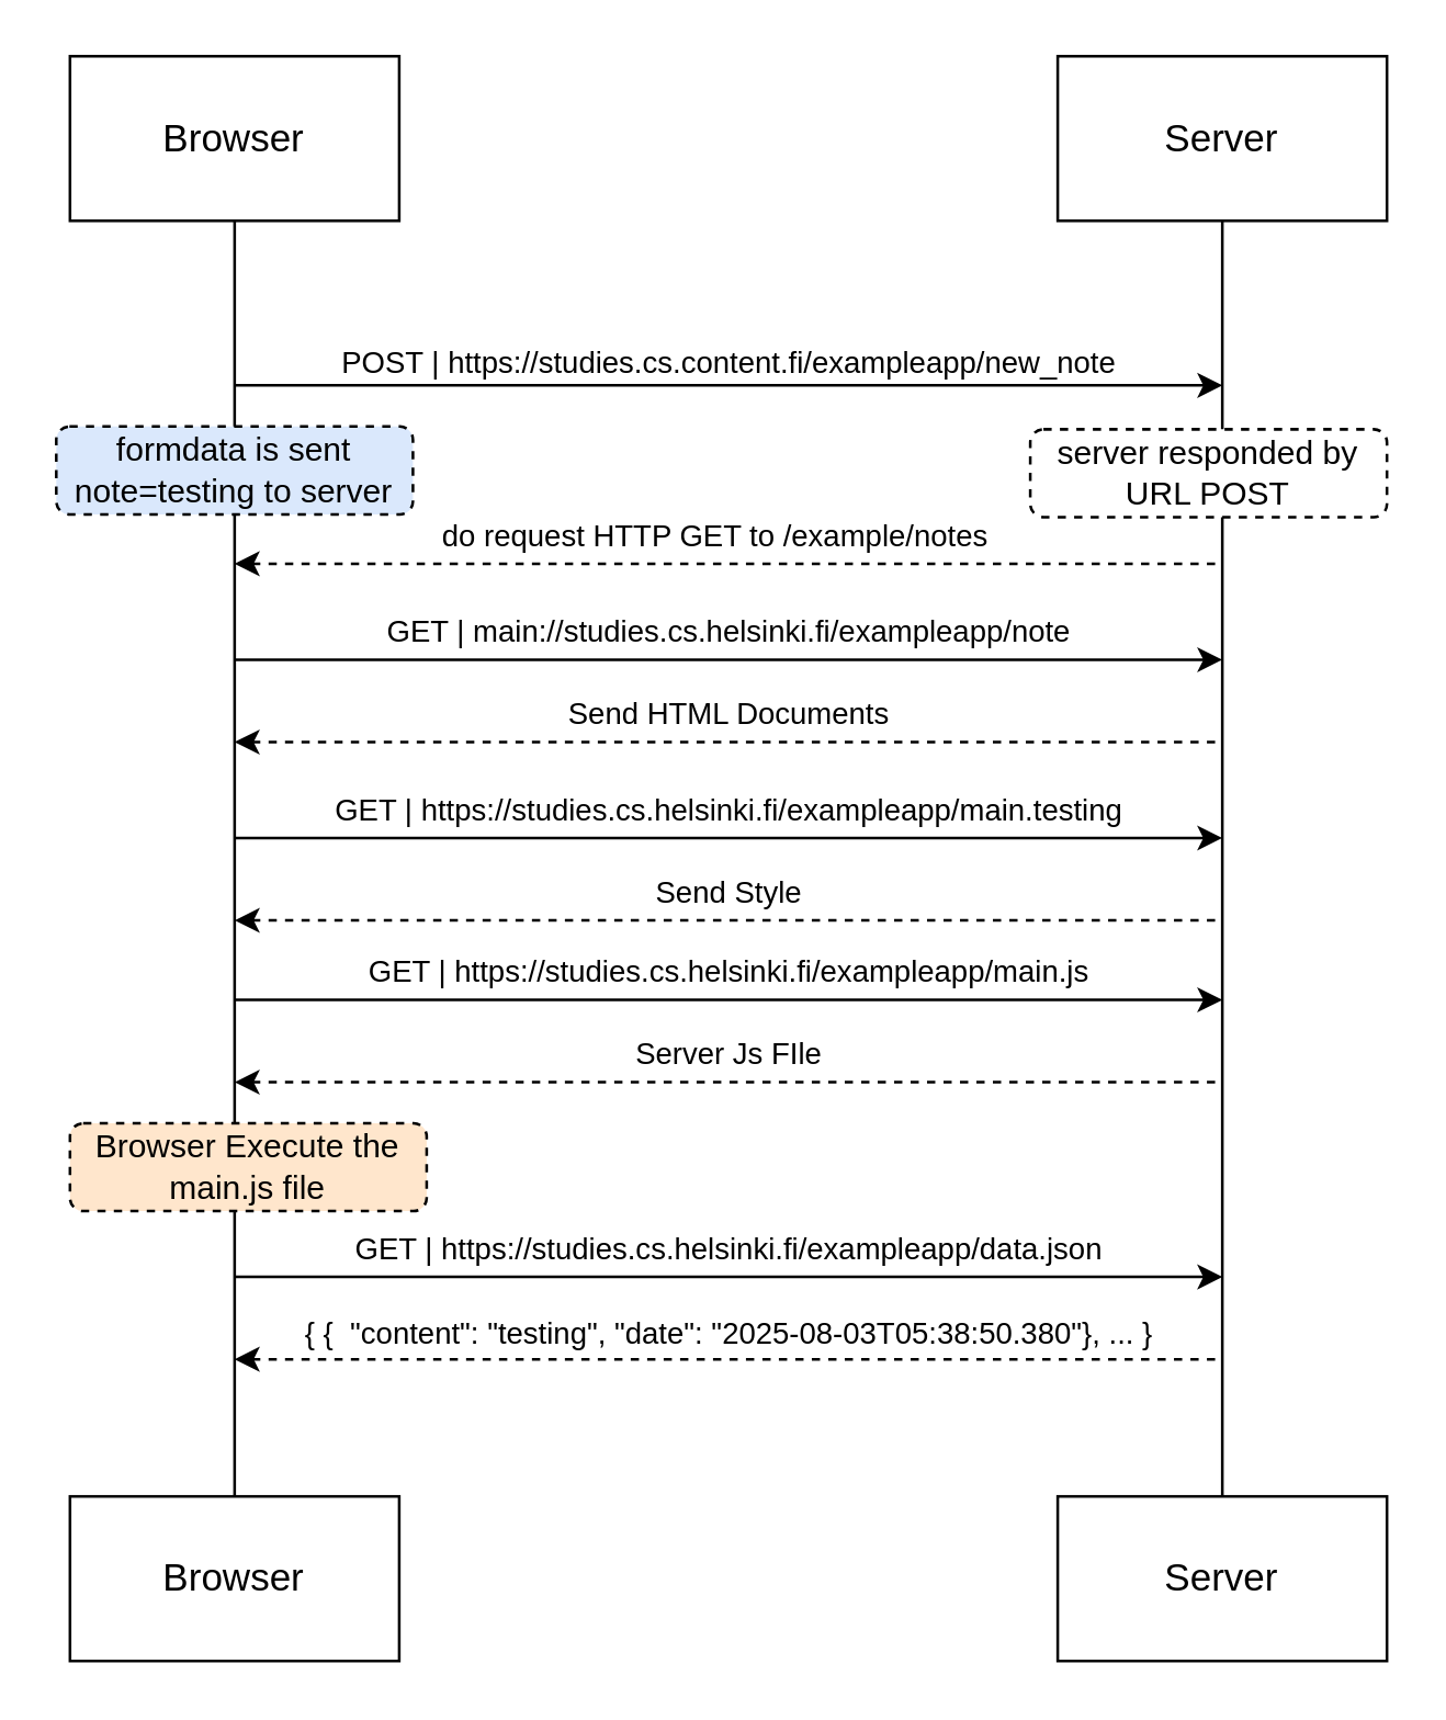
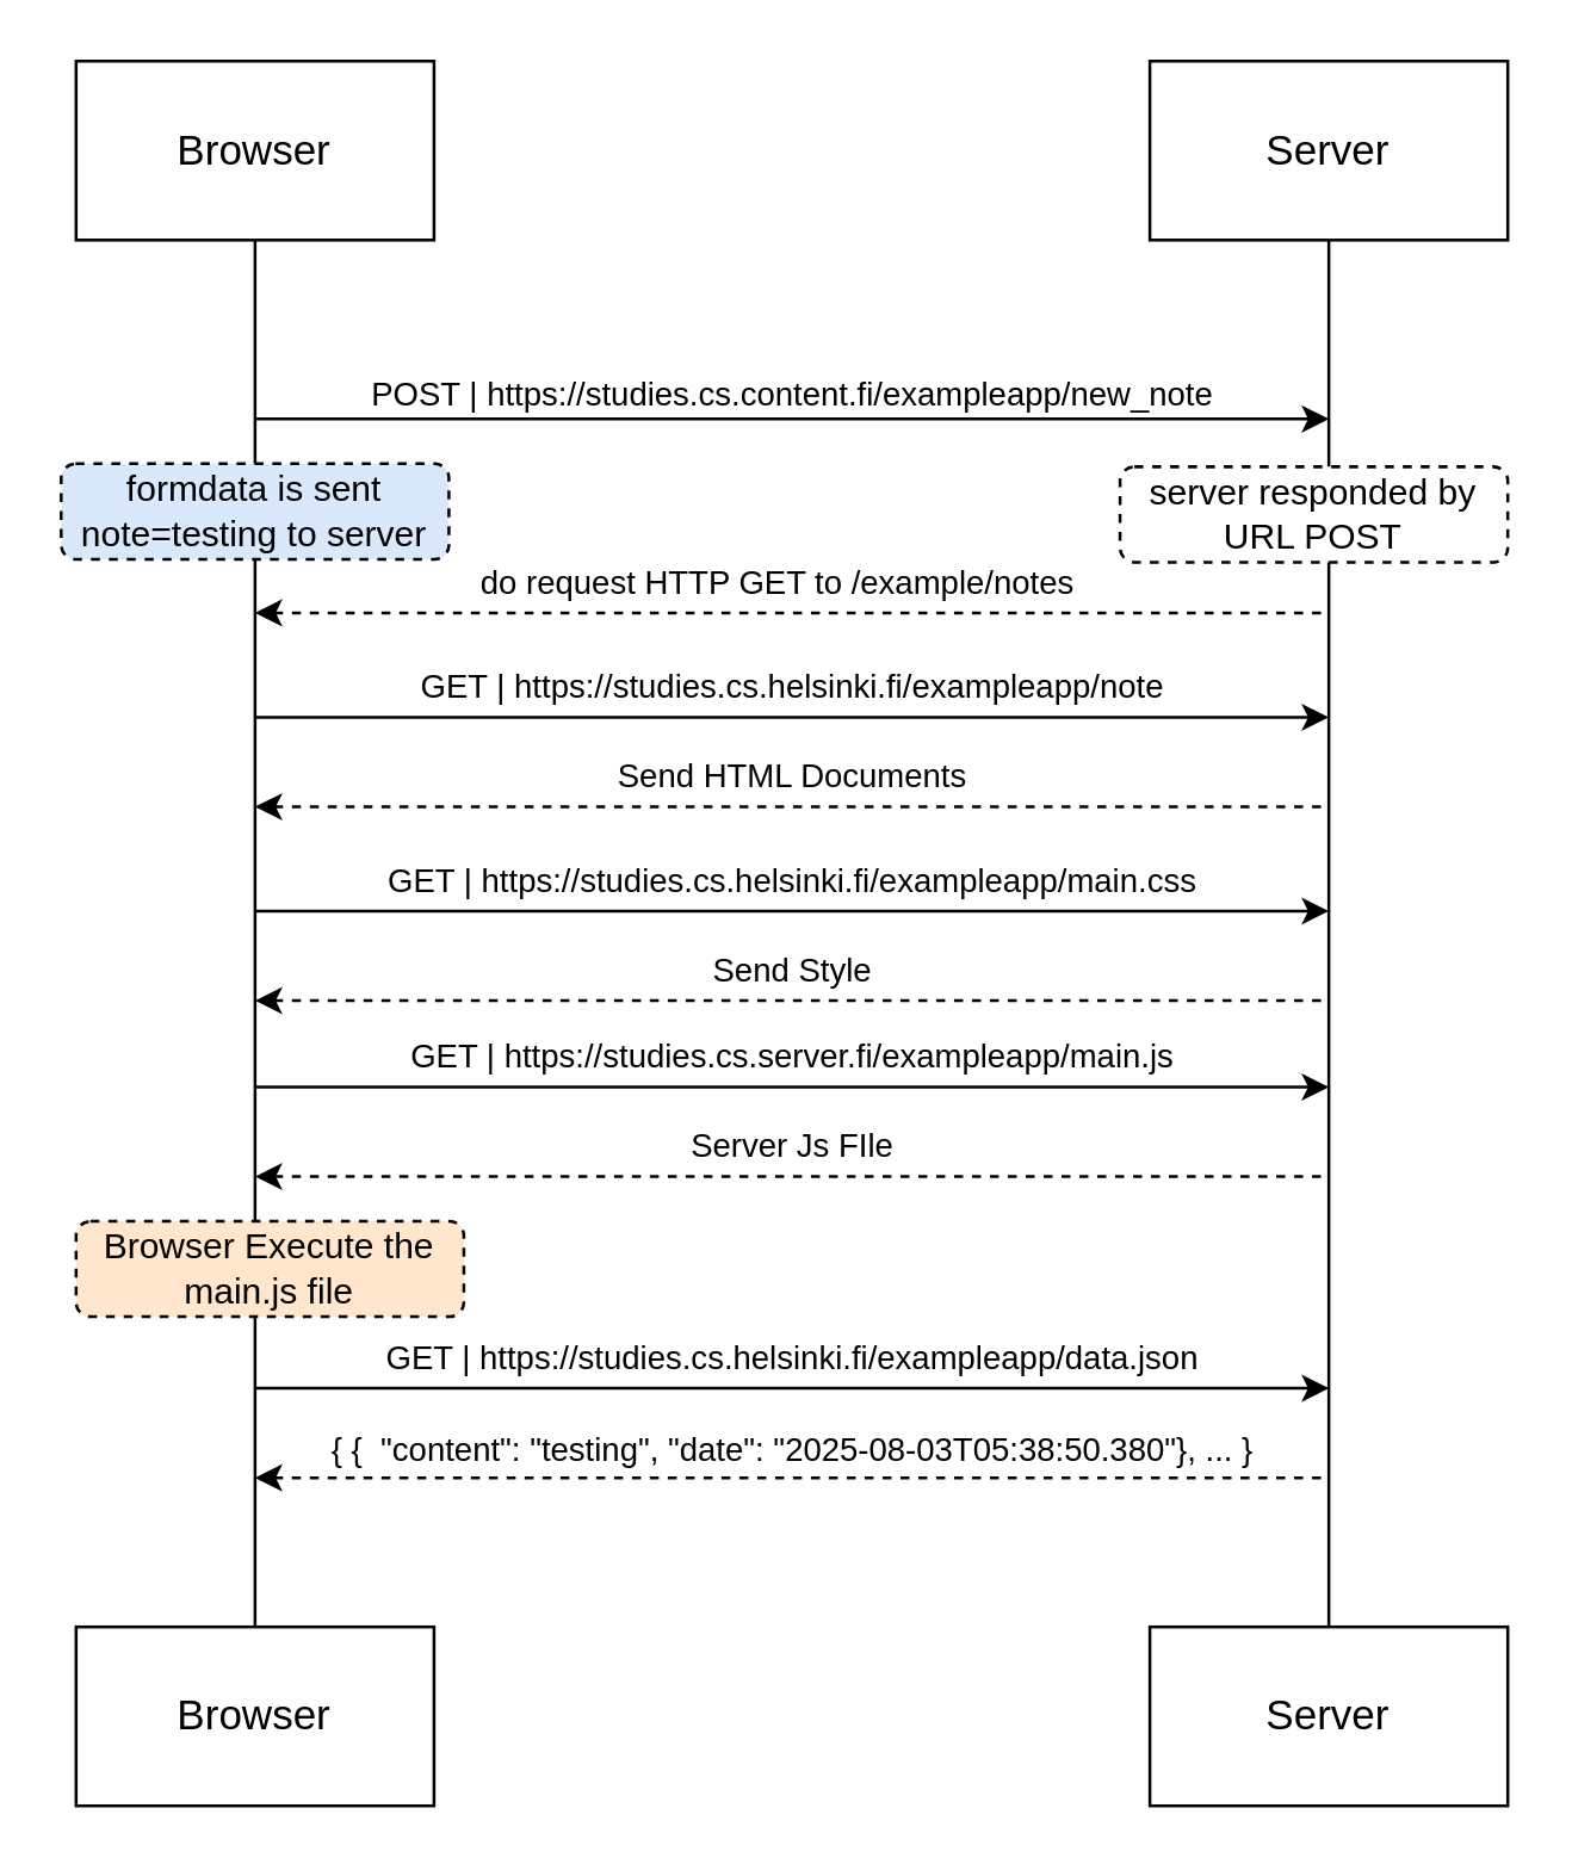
- <mxCell id="12" value="&lt;p&gt;&lt;font face=&quot;Helvetica&quot; style=&quot;color: rgb(0, 0, 0);&quot;&gt;GET |&amp;nbsp;&lt;span style=&quot;text-align: start; text-wrap-mode: wrap;&quot;&gt;main://studies.cs.helsinki.fi/exampleapp/note&lt;/span&gt;&lt;/font&gt;&lt;/p&gt;" style="text;html=1;align=center;verticalAlign=middle;resizable=0;points=[];autosize=1;strokeColor=none;fillColor=none;fontSize=11;" vertex="1" parent="1"><mxGeometry x="130" y="205" width="270" height="50" as="geometry" /></mxCell>
+ <mxCell id="12" value="&lt;p&gt;&lt;font face=&quot;Helvetica&quot; style=&quot;color: rgb(0, 0, 0);&quot;&gt;GET |&amp;nbsp;&lt;span style=&quot;text-align: start; text-wrap-mode: wrap;&quot;&gt;https://studies.cs.helsinki.fi/exampleapp/note&lt;/span&gt;&lt;/font&gt;&lt;/p&gt;" style="text;html=1;align=center;verticalAlign=middle;resizable=0;points=[];autosize=1;strokeColor=none;fillColor=none;fontSize=11;" vertex="1" parent="1"><mxGeometry x="130" y="205" width="270" height="50" as="geometry" /></mxCell>
- <mxCell id="16" value="&lt;p&gt;&lt;font face=&quot;Helvetica&quot; style=&quot;color: rgb(0, 0, 0);&quot;&gt;GET |&amp;nbsp;&lt;span style=&quot;text-align: start; text-wrap-mode: wrap;&quot;&gt;https://studies.cs.helsinki.fi/exampleapp/main.testing&lt;/span&gt;&lt;/font&gt;&lt;/p&gt;" style="text;html=1;align=center;verticalAlign=middle;resizable=0;points=[];autosize=1;strokeColor=none;fillColor=none;fontSize=11;" vertex="1" parent="1"><mxGeometry x="120" y="270" width="290" height="50" as="geometry" /></mxCell>
+ <mxCell id="16" value="&lt;p&gt;&lt;font face=&quot;Helvetica&quot; style=&quot;color: rgb(0, 0, 0);&quot;&gt;GET |&amp;nbsp;&lt;span style=&quot;text-align: start; text-wrap-mode: wrap;&quot;&gt;https://studies.cs.helsinki.fi/exampleapp/main.css&lt;/span&gt;&lt;/font&gt;&lt;/p&gt;" style="text;html=1;align=center;verticalAlign=middle;resizable=0;points=[];autosize=1;strokeColor=none;fillColor=none;fontSize=11;" vertex="1" parent="1"><mxGeometry x="120" y="270" width="290" height="50" as="geometry" /></mxCell>
- <mxCell id="23" value="&lt;p&gt;&lt;font face=&quot;Helvetica&quot; style=&quot;color: rgb(0, 0, 0);&quot;&gt;GET |&amp;nbsp;&lt;span style=&quot;text-align: start; text-wrap-mode: wrap;&quot;&gt;https://studies.cs.helsinki.fi/exampleapp/main.js&lt;/span&gt;&lt;/font&gt;&lt;/p&gt;" style="text;html=1;align=center;verticalAlign=middle;resizable=0;points=[];autosize=1;strokeColor=none;fillColor=none;fontSize=11;" vertex="1" parent="1"><mxGeometry x="120" y="329" width="290" height="50" as="geometry" /></mxCell>
+ <mxCell id="23" value="&lt;p&gt;&lt;font face=&quot;Helvetica&quot; style=&quot;color: rgb(0, 0, 0);&quot;&gt;GET |&amp;nbsp;&lt;span style=&quot;text-align: start; text-wrap-mode: wrap;&quot;&gt;https://studies.cs.server.fi/exampleapp/main.js&lt;/span&gt;&lt;/font&gt;&lt;/p&gt;" style="text;html=1;align=center;verticalAlign=middle;resizable=0;points=[];autosize=1;strokeColor=none;fillColor=none;fontSize=11;" vertex="1" parent="1"><mxGeometry x="120" y="329" width="290" height="50" as="geometry" /></mxCell>
